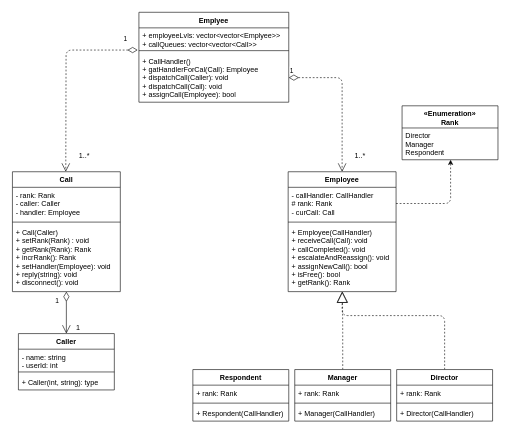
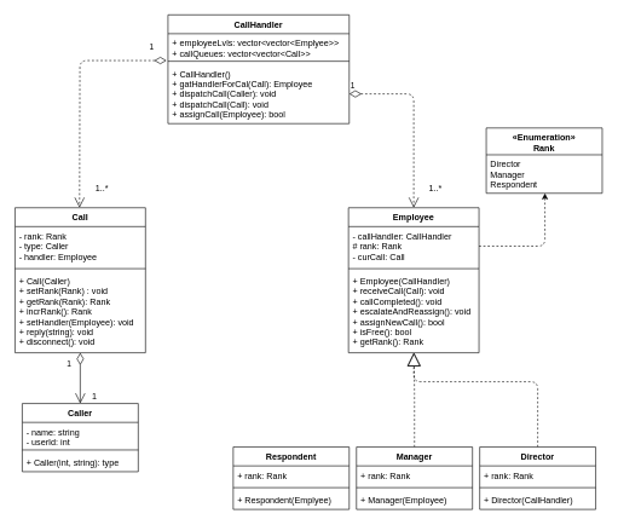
- <mxCell id="31" value="Emplyee" style="swimlane;fontStyle=1;align=center;verticalAlign=top;childLayout=stackLayout;horizontal=1;startSize=26;horizontalStack=0;resizeParent=1;resizeParentMax=0;resizeLast=0;collapsible=1;marginBottom=0;" vertex="1" parent="1"><mxGeometry x="231" y="20" width="250" height="150" as="geometry" /></mxCell>
+ <mxCell id="31" value="CallHandler" style="swimlane;fontStyle=1;align=center;verticalAlign=top;childLayout=stackLayout;horizontal=1;startSize=26;horizontalStack=0;resizeParent=1;resizeParentMax=0;resizeLast=0;collapsible=1;marginBottom=0;" vertex="1" parent="1"><mxGeometry x="231" y="20" width="250" height="150" as="geometry" /></mxCell>
- <mxCell id="28" value="- rank: Rank&#10;- caller: Caller&#10;- handler: Employee&#10;" style="text;strokeColor=none;fillColor=none;align=left;verticalAlign=top;spacingLeft=4;spacingRight=4;overflow=hidden;rotatable=0;points=[[0,0.5],[1,0.5]];portConstraint=eastwest;" vertex="1" parent="27"><mxGeometry y="26" width="180" height="54" as="geometry" /></mxCell>
+ <mxCell id="28" value="- rank: Rank&#10;- type: Caller&#10;- handler: Employee&#10;" style="text;strokeColor=none;fillColor=none;align=left;verticalAlign=top;spacingLeft=4;spacingRight=4;overflow=hidden;rotatable=0;points=[[0,0.5],[1,0.5]];portConstraint=eastwest;" vertex="1" parent="27"><mxGeometry y="26" width="180" height="54" as="geometry" /></mxCell>
- <mxCell id="8" value="+ Respondent(CallHandler)" style="text;strokeColor=none;fillColor=none;align=left;verticalAlign=top;spacingLeft=4;spacingRight=4;overflow=hidden;rotatable=0;points=[[0,0.5],[1,0.5]];portConstraint=eastwest;" vertex="1" parent="5"><mxGeometry y="60" width="160" height="26" as="geometry" /></mxCell>
+ <mxCell id="8" value="+ Respondent(Emplyee)" style="text;strokeColor=none;fillColor=none;align=left;verticalAlign=top;spacingLeft=4;spacingRight=4;overflow=hidden;rotatable=0;points=[[0,0.5],[1,0.5]];portConstraint=eastwest;" vertex="1" parent="5"><mxGeometry y="60" width="160" height="26" as="geometry" /></mxCell>
- <mxCell id="12" value="+ Manager(CallHandler)" style="text;strokeColor=none;fillColor=none;align=left;verticalAlign=top;spacingLeft=4;spacingRight=4;overflow=hidden;rotatable=0;points=[[0,0.5],[1,0.5]];portConstraint=eastwest;" vertex="1" parent="9"><mxGeometry y="60" width="160" height="26" as="geometry" /></mxCell>
+ <mxCell id="12" value="+ Manager(Employee)" style="text;strokeColor=none;fillColor=none;align=left;verticalAlign=top;spacingLeft=4;spacingRight=4;overflow=hidden;rotatable=0;points=[[0,0.5],[1,0.5]];portConstraint=eastwest;" vertex="1" parent="9"><mxGeometry y="60" width="160" height="26" as="geometry" /></mxCell>
